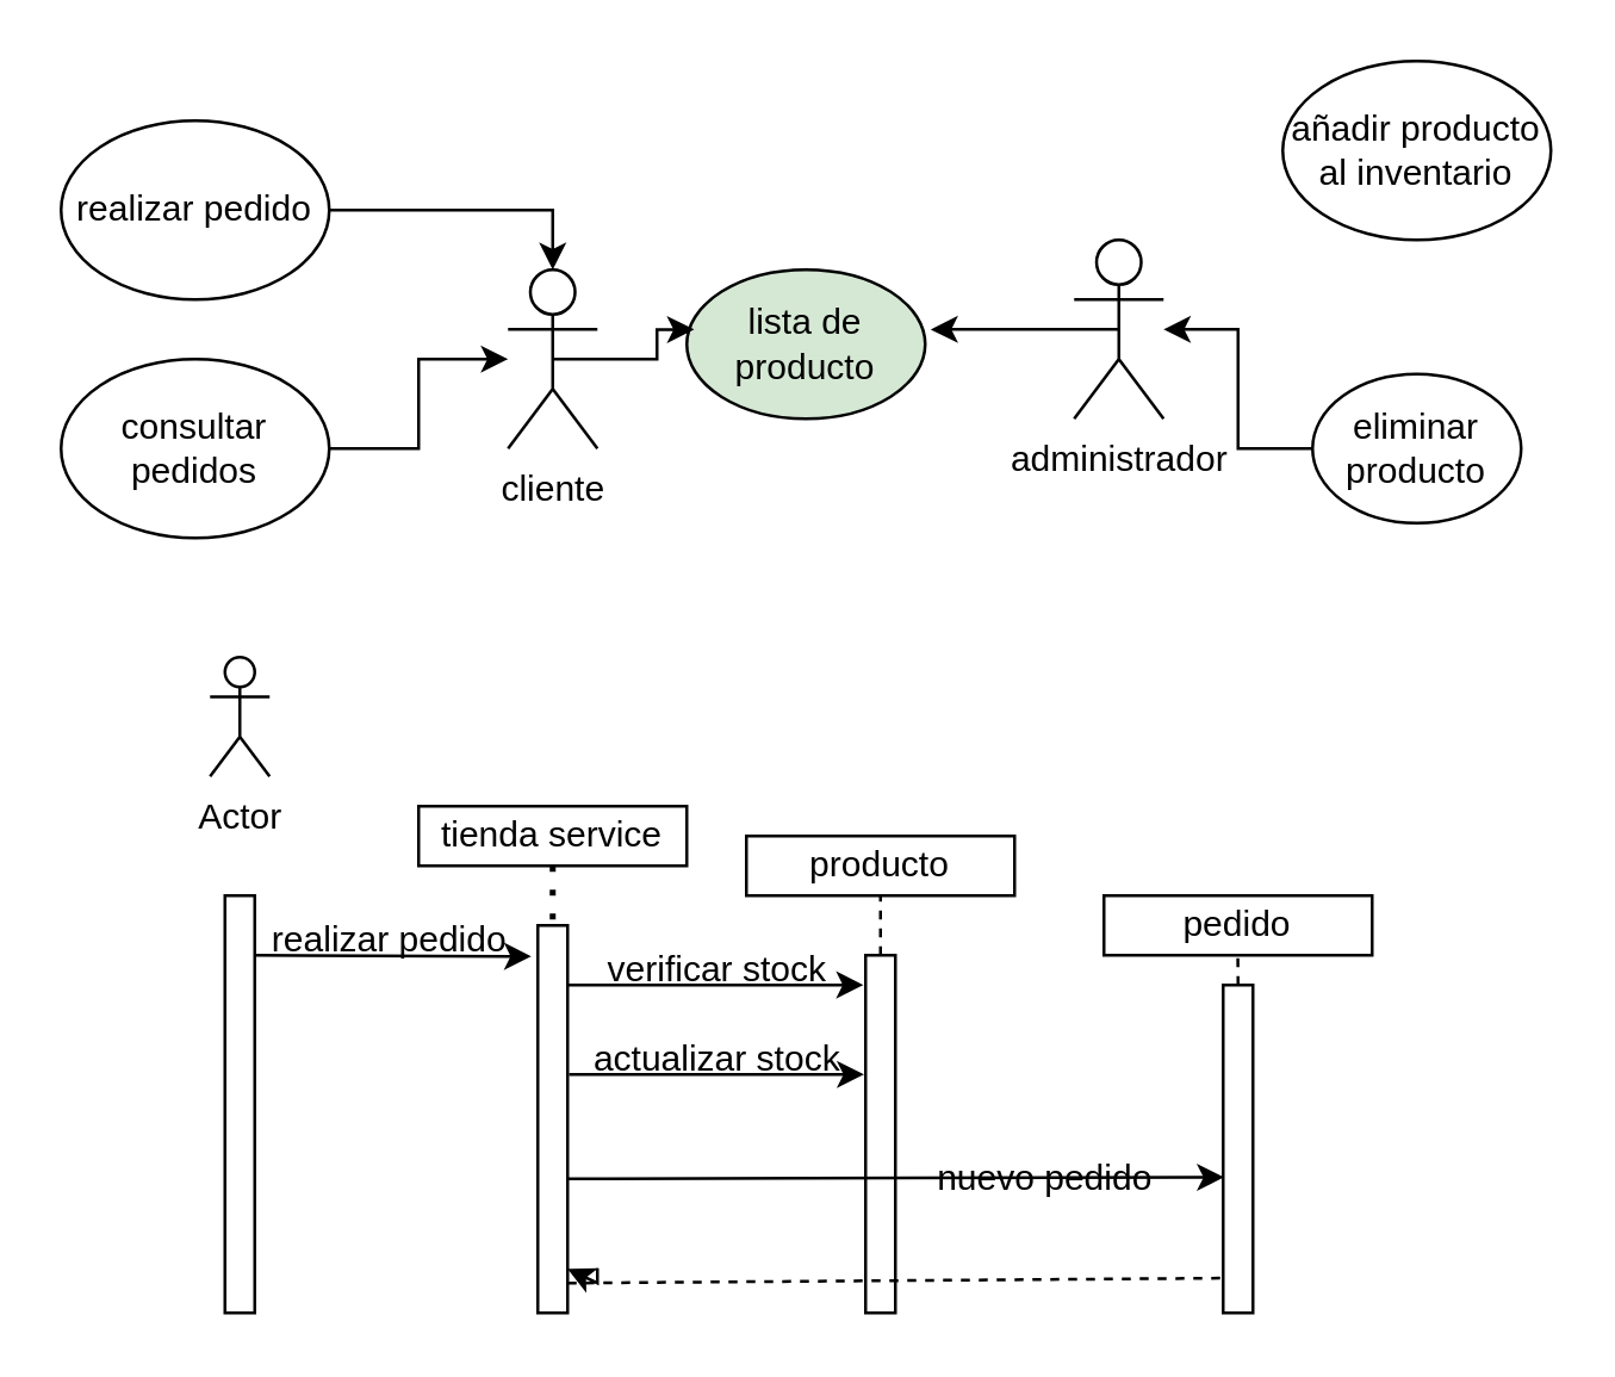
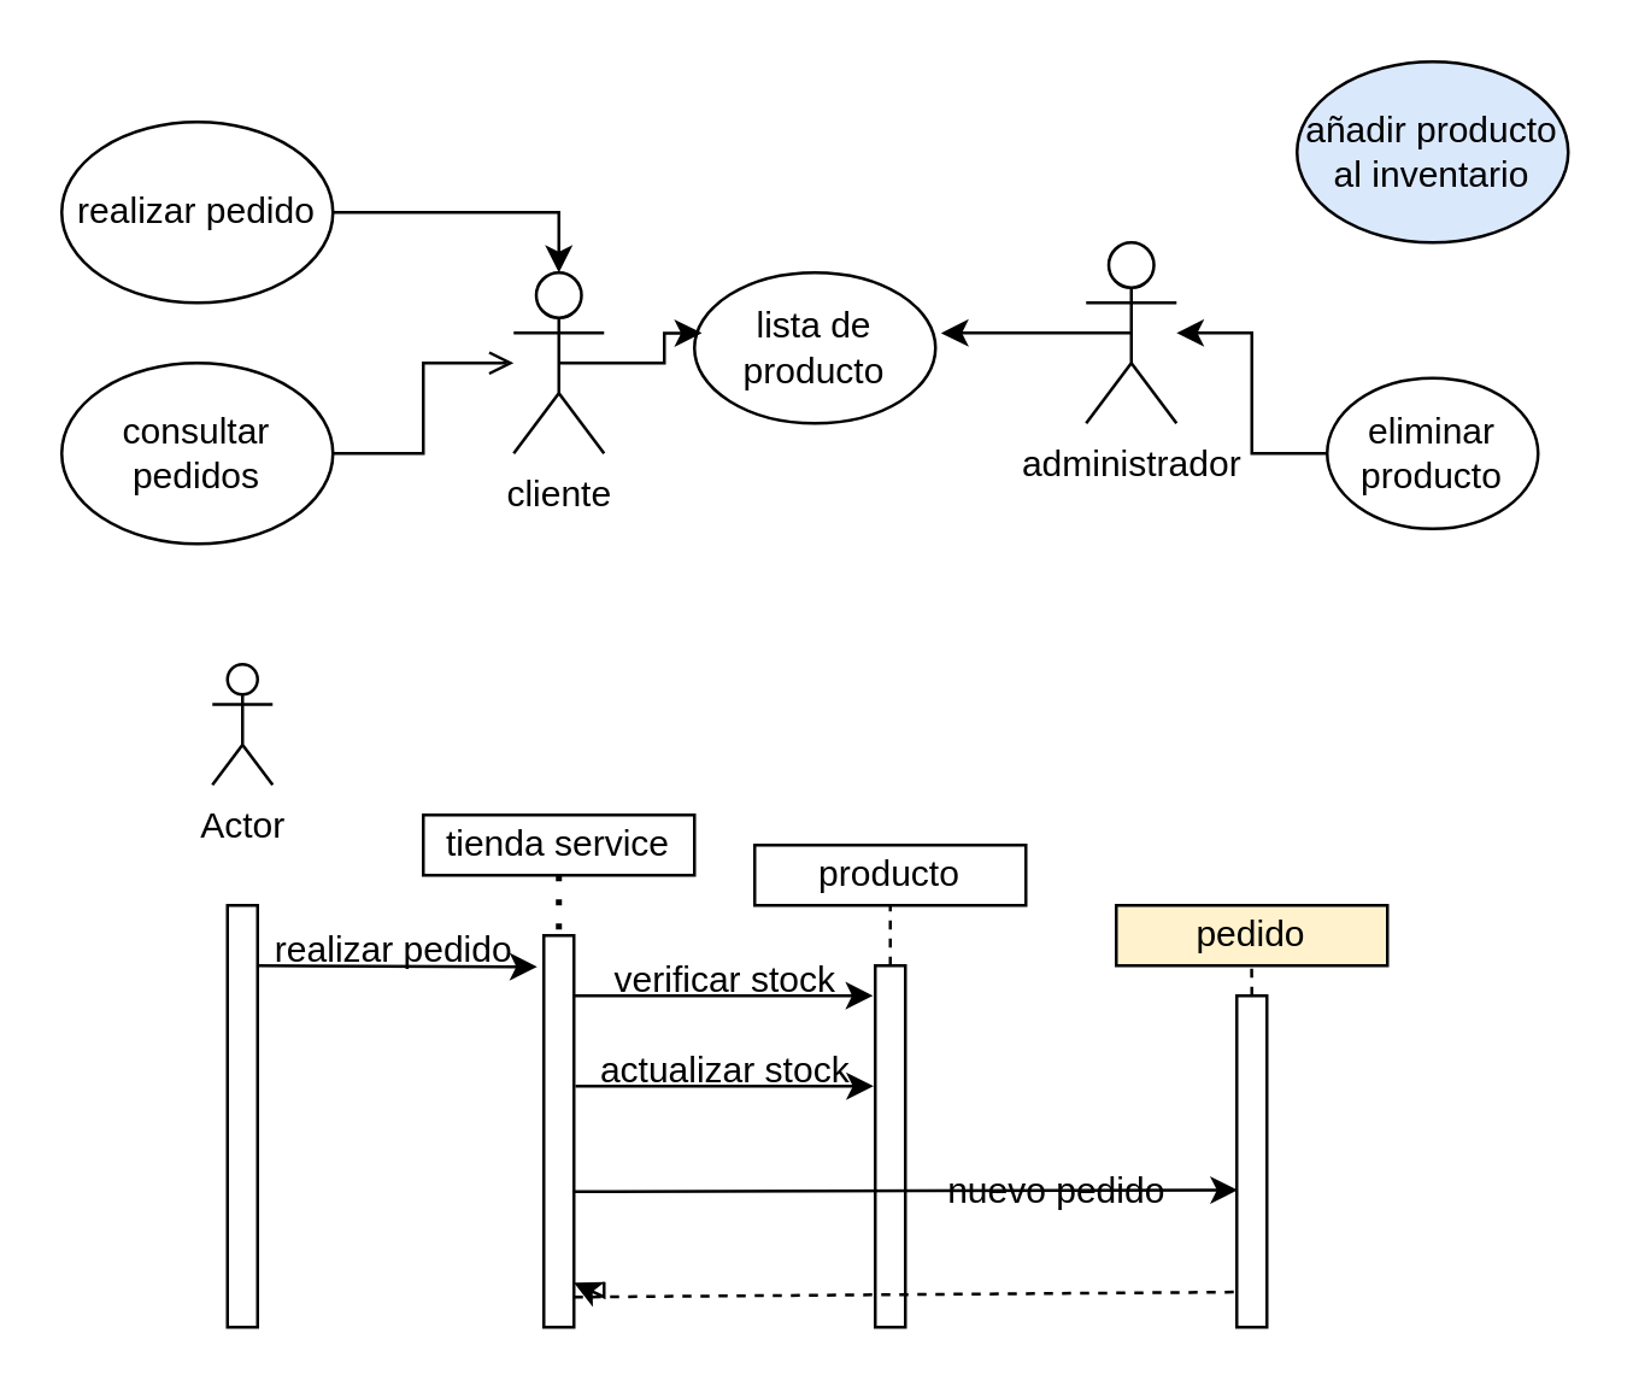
- <mxCell id="10" value="añadir producto al inventario" style="ellipse;whiteSpace=wrap;html=1;" vertex="1" parent="1"><mxGeometry x="430" width="90" height="60" as="geometry" y="20" /></mxCell>
+ <mxCell id="10" value="añadir producto al inventario" style="ellipse;whiteSpace=wrap;html=1;fillColor=#dae8fc;" vertex="1" parent="1"><mxGeometry x="430" width="90" height="60" as="geometry" y="20" /></mxCell>
- <mxCell id="4" value="lista de producto" style="ellipse;whiteSpace=wrap;html=1;fillColor=#d5e8d4;" vertex="1" parent="1"><mxGeometry x="230" y="90" width="80" height="50" as="geometry" /></mxCell>
+ <mxCell id="4" value="lista de producto" style="ellipse;whiteSpace=wrap;html=1;" vertex="1" parent="1"><mxGeometry x="230" y="90" width="80" height="50" as="geometry" /></mxCell>
- <mxCell id="8" style="edgeStyle=orthogonalEdgeStyle;rounded=0;orthogonalLoop=1;jettySize=auto;html=1;exitX=1;exitY=0.5;exitDx=0;exitDy=0;" edge="1" parent="1" source="9" target="2"><mxGeometry relative="1" as="geometry" /></mxCell>
+ <mxCell id="8" style="edgeStyle=orthogonalEdgeStyle;rounded=0;orthogonalLoop=1;jettySize=auto;html=1;exitX=1;exitY=0.5;exitDx=0;exitDy=0;endArrow=open;" edge="1" parent="1" source="9" target="2"><mxGeometry relative="1" as="geometry" /></mxCell>
- <mxCell id="21" value="pedido" style="rounded=0;whiteSpace=wrap;html=1;" vertex="1" parent="1"><mxGeometry x="370" y="300" width="90" height="20" as="geometry" /></mxCell>
+ <mxCell id="21" value="pedido" style="rounded=0;whiteSpace=wrap;html=1;fillColor=#fff2cc;" vertex="1" parent="1"><mxGeometry x="370" y="300" width="90" height="20" as="geometry" /></mxCell>
